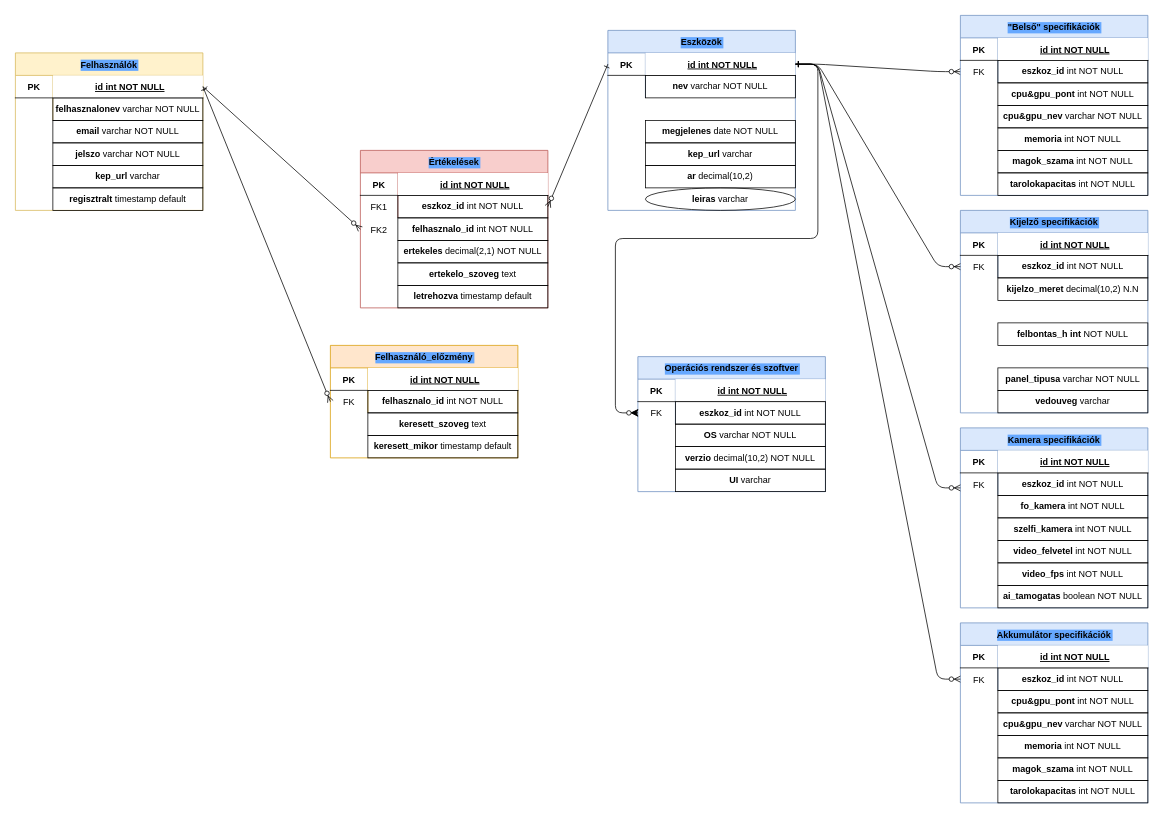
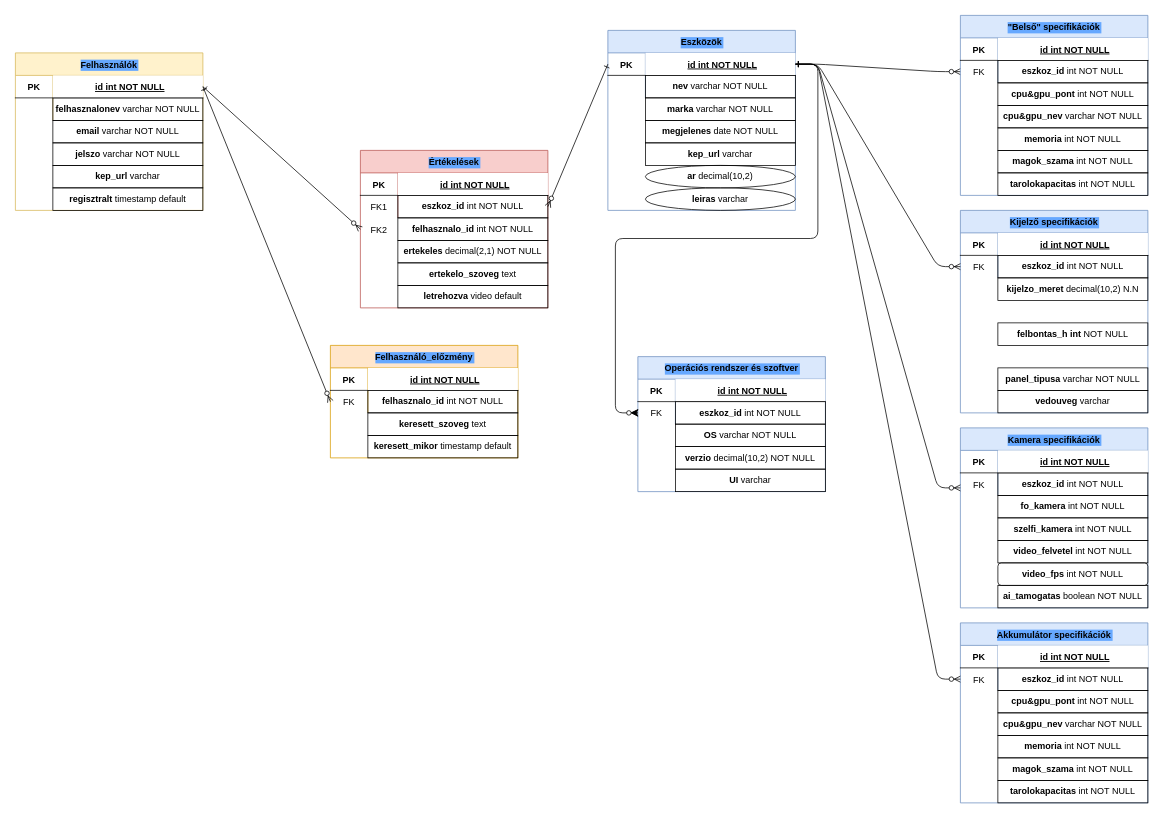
+ <mxCell id="12" value="&lt;b&gt;marka&lt;/b&gt; varchar NOT NULL" style="whiteSpace=wrap;html=1;textShadow=0;labelBorderColor=none;labelBackgroundColor=none;gradientColor=none;fillStyle=hatch;fillColor=none;" vertex="1" parent="3"><mxGeometry x="50" y="90" width="200" height="30" as="geometry" /></mxCell>
- <mxCell id="15" value="&lt;b&gt;ar &lt;/b&gt;decimal(10,2)" style="whiteSpace=wrap;html=1;textShadow=0;labelBorderColor=none;labelBackgroundColor=none;gradientColor=none;fillStyle=hatch;fillColor=none;" vertex="1" parent="3"><mxGeometry x="50" y="180" width="200" height="30" as="geometry" /></mxCell>
+ <mxCell id="15" value="&lt;b&gt;ar &lt;/b&gt;decimal(10,2)" style="ellipse;whiteSpace=wrap;html=1;textShadow=0;labelBorderColor=none;labelBackgroundColor=none;gradientColor=none;fillStyle=hatch;fillColor=none;" vertex="1" parent="3"><mxGeometry x="50" y="180" width="200" height="30" as="geometry" /></mxCell>
- <mxCell id="117" value="&lt;b&gt;letrehozva &lt;/b&gt;timestamp default" style="whiteSpace=wrap;html=1;textShadow=0;labelBorderColor=none;labelBackgroundColor=none;gradientColor=none;fillStyle=hatch;fillColor=none;" vertex="1" parent="105"><mxGeometry x="50" y="180" width="200" height="30" as="geometry" /></mxCell>
+ <mxCell id="117" value="&lt;b&gt;letrehozva &lt;/b&gt;video default" style="whiteSpace=wrap;html=1;textShadow=0;labelBorderColor=none;labelBackgroundColor=none;gradientColor=none;fillStyle=hatch;fillColor=none;" vertex="1" parent="105"><mxGeometry x="50" y="180" width="200" height="30" as="geometry" /></mxCell>
- <mxCell id="55" value="&lt;b&gt;video_fps &lt;/b&gt;int NOT NULL" style="whiteSpace=wrap;html=1;textShadow=0;labelBorderColor=none;labelBackgroundColor=none;gradientColor=none;fillStyle=hatch;fillColor=none;" vertex="1" parent="44"><mxGeometry x="50" y="180" width="200" height="30" as="geometry" /></mxCell>
+ <mxCell id="55" value="&lt;b&gt;video_fps &lt;/b&gt;int NOT NULL" style="whiteSpace=wrap;html=1;textShadow=0;labelBorderColor=none;labelBackgroundColor=none;gradientColor=none;fillStyle=hatch;fillColor=none;rounded=1;" vertex="1" parent="44"><mxGeometry x="50" y="180" width="200" height="30" as="geometry" /></mxCell>
